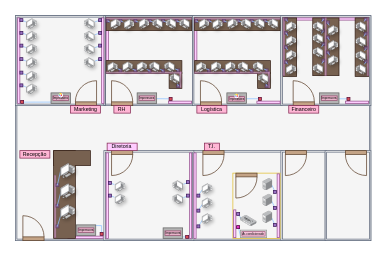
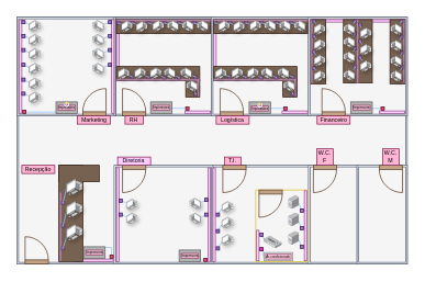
+ <mxCell id="30" value="W.C.&lt;div&gt;F&lt;/div&gt;" style="rounded=0;whiteSpace=wrap;html=1;fontSize=7;fillColor=#FFB6D5;strokeColor=#862C56;fontColor=#000000;movable=1;resizable=1;rotatable=1;deletable=1;editable=1;locked=0;connectable=1;" vertex="1" parent="2"><mxGeometry x="364.12" y="160" width="20" height="20" as="geometry" /></mxCell>
+ <mxCell id="31" value="W.C.&lt;div&gt;M&lt;/div&gt;" style="rounded=0;whiteSpace=wrap;html=1;fontSize=7;fillColor=#FFB6D5;strokeColor=#862C56;fontColor=#000000;movable=1;resizable=1;rotatable=1;deletable=1;editable=1;locked=0;connectable=1;" vertex="1" parent="2"><mxGeometry x="444.12" y="160" width="20" height="20" as="geometry" /></mxCell>
